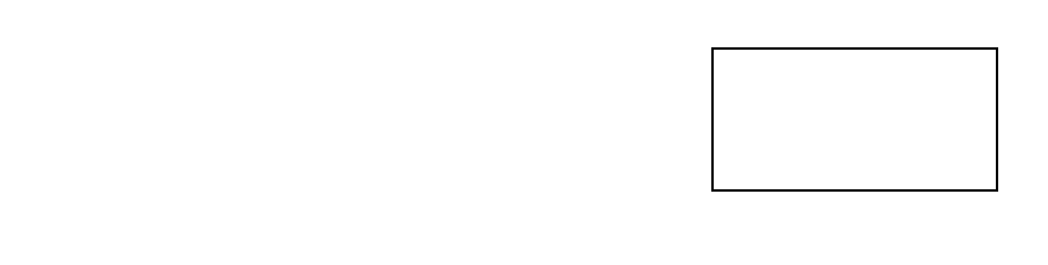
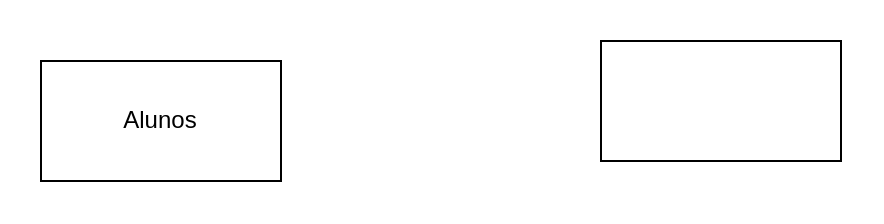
+ <mxCell id="2" value="Alunos" style="rounded=0;whiteSpace=wrap;html=1;" vertex="1" parent="1"><mxGeometry x="20" y="30" width="120" height="60" as="geometry" /></mxCell>
